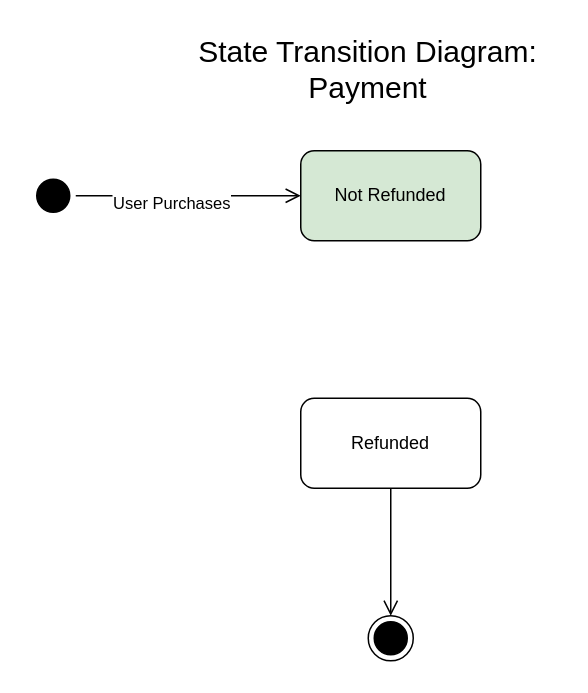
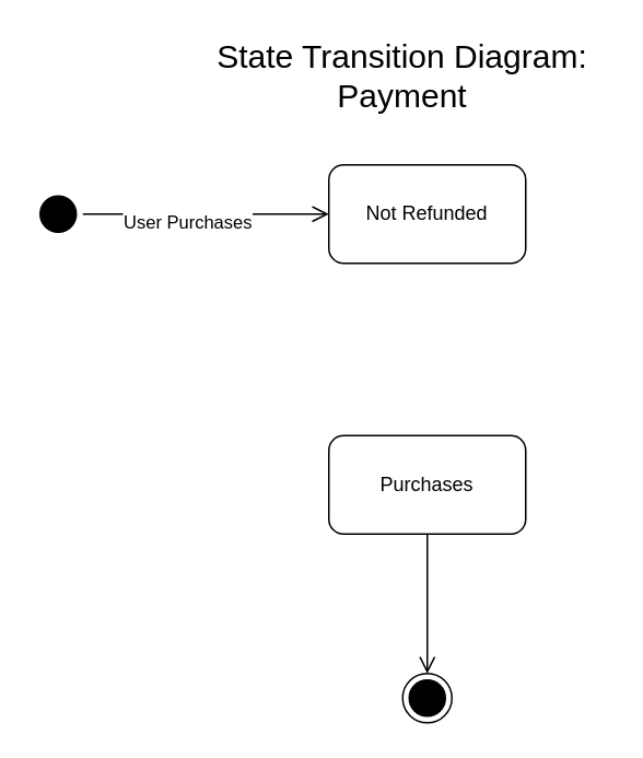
- <mxCell id="2" value="Not Refunded" style="rounded=1;whiteSpace=wrap;html=1;fillColor=#d5e8d4;" parent="1" vertex="1"><mxGeometry x="200" y="100" width="120" height="60" as="geometry" /></mxCell>
+ <mxCell id="2" value="Not Refunded" style="rounded=1;whiteSpace=wrap;html=1;" parent="1" vertex="1"><mxGeometry x="200" y="100" width="120" height="60" as="geometry" /></mxCell>
- <mxCell id="6" value="Refunded" style="rounded=1;whiteSpace=wrap;html=1;" parent="1" vertex="1"><mxGeometry x="200" y="265" width="120" height="60" as="geometry" /></mxCell>
+ <mxCell id="6" value="Purchases" style="rounded=1;whiteSpace=wrap;html=1;" parent="1" vertex="1"><mxGeometry x="200" y="265" width="120" height="60" as="geometry" /></mxCell>
